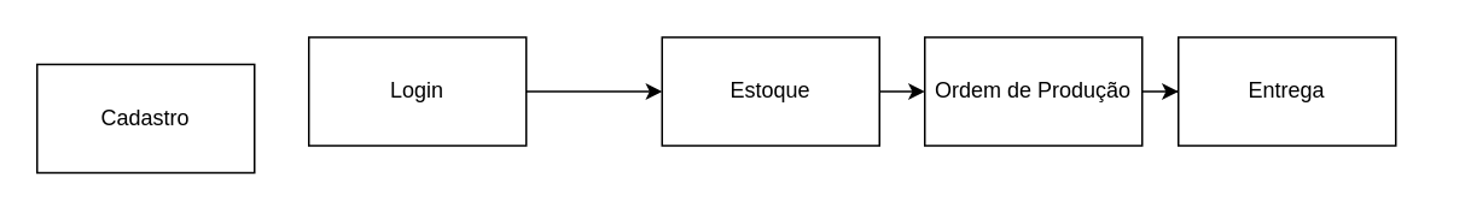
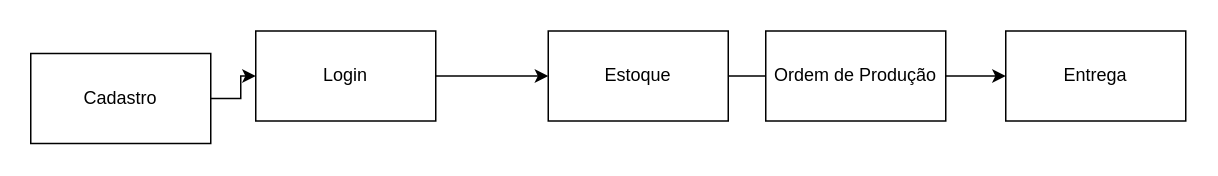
- <mxCell id="6" value="" style="edgeStyle=orthogonalEdgeStyle;rounded=0;orthogonalLoop=1;jettySize=auto;html=1;" edge="1" parent="1" source="7" target="9"><mxGeometry relative="1" as="geometry" /></mxCell>
+ <mxCell id="6" value="" style="edgeStyle=orthogonalEdgeStyle;rounded=0;orthogonalLoop=1;jettySize=auto;html=1;endArrow=none;" edge="1" parent="1" source="7" target="9"><mxGeometry relative="1" as="geometry" /></mxCell>
- <mxCell id="10" value="Entrega" style="rounded=0;whiteSpace=wrap;html=1;" vertex="1" parent="1"><mxGeometry x="650" y="20" width="120" height="60" as="geometry" /></mxCell>
+ <mxCell id="10" value="Entrega" style="rounded=0;whiteSpace=wrap;html=1;" vertex="1" parent="1"><mxGeometry x="670" y="20" width="120" height="60" as="geometry" /></mxCell>
+ <mxCell id="2" value="" style="edgeStyle=orthogonalEdgeStyle;rounded=0;orthogonalLoop=1;jettySize=auto;html=1;" edge="1" parent="1" source="3" target="5"><mxGeometry relative="1" as="geometry" /></mxCell>
